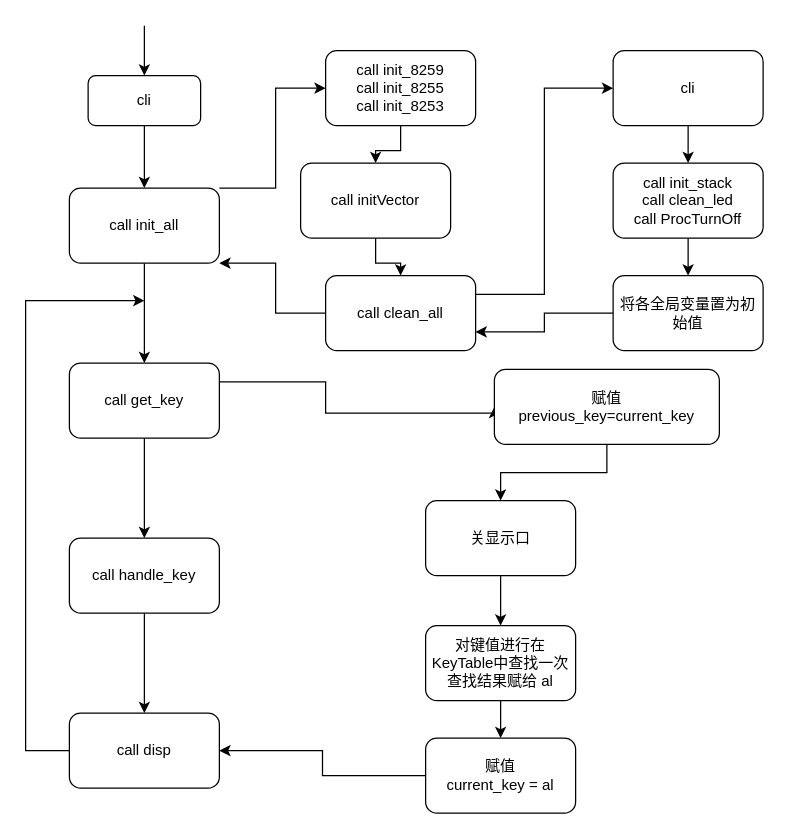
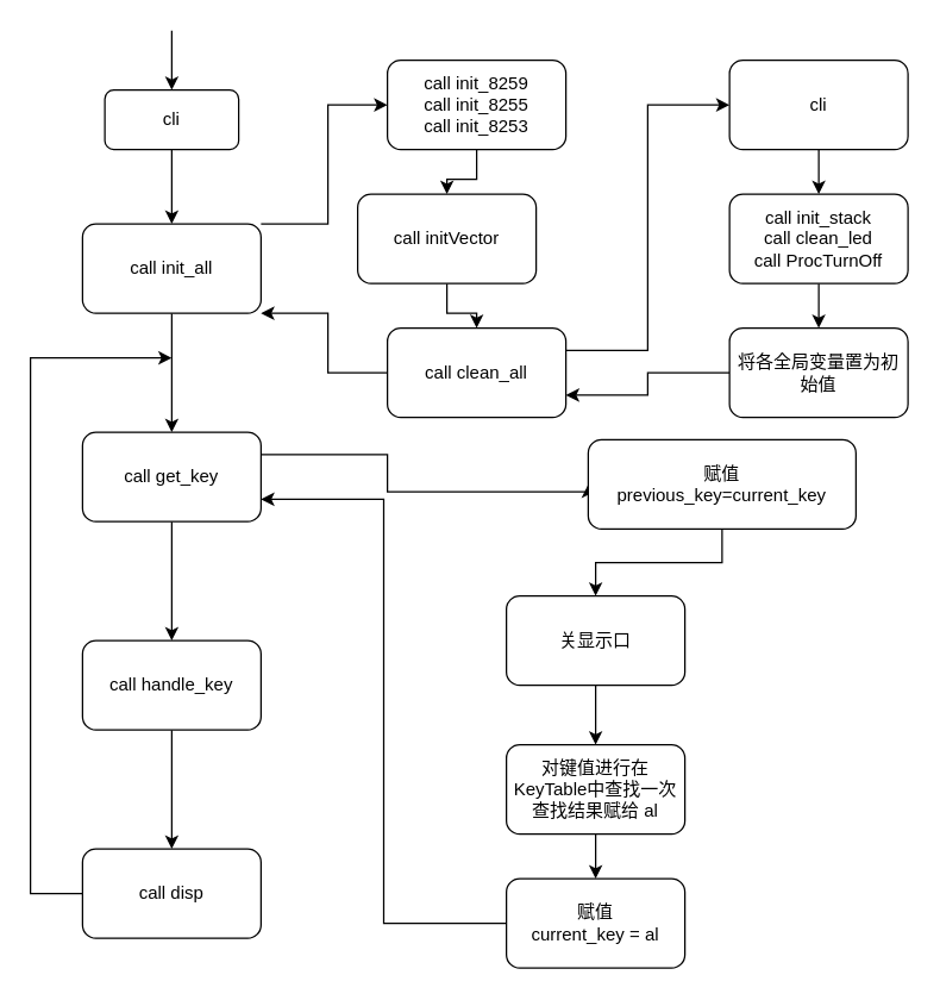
- <mxCell id="34" style="edgeStyle=orthogonalEdgeStyle;rounded=0;orthogonalLoop=1;jettySize=auto;html=1;exitX=0;exitY=0.5;exitDx=0;exitDy=0;" edge="1" parent="1" source="35" target="13"><mxGeometry relative="1" as="geometry" /></mxCell>
+ <mxCell id="34" style="edgeStyle=orthogonalEdgeStyle;rounded=0;orthogonalLoop=1;jettySize=auto;html=1;exitX=0;exitY=0.5;exitDx=0;exitDy=0;entryX=1;entryY=0.75;entryDx=0;entryDy=0;" edge="1" parent="1" source="35" target="9"><mxGeometry relative="1" as="geometry" /></mxCell>
